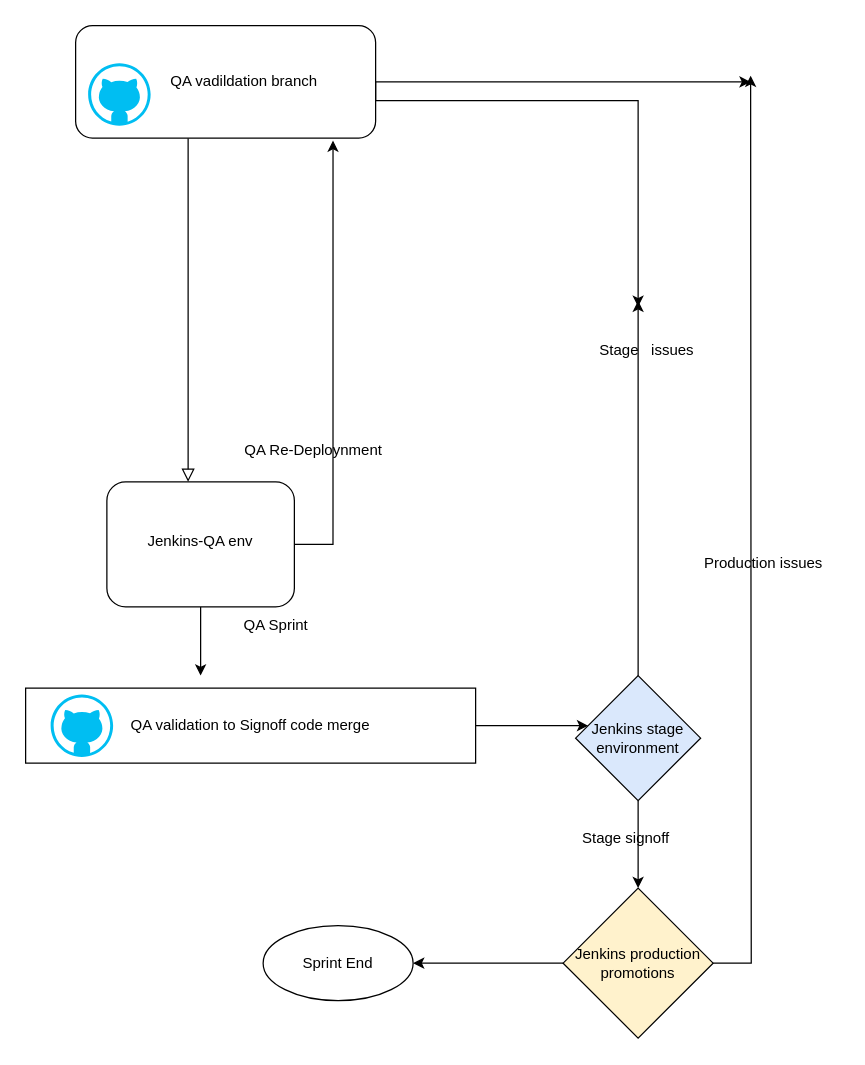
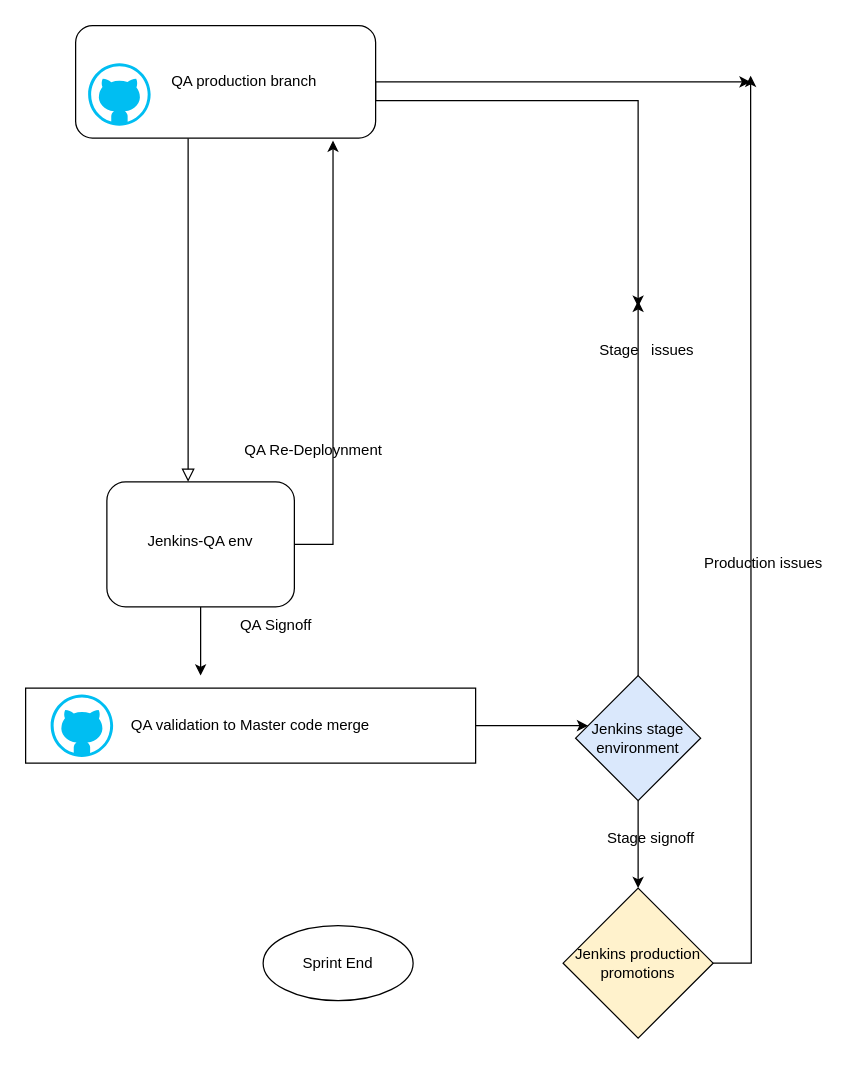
- <mxCell id="5" value="&amp;nbsp; &amp;nbsp; &amp;nbsp; &amp;nbsp; &amp;nbsp;QA vadildation branch" style="rounded=1;whiteSpace=wrap;html=1;fontSize=12;glass=0;strokeWidth=1;shadow=0;" parent="1" vertex="1"><mxGeometry x="60" y="20" width="240" height="90" as="geometry" /></mxCell>
+ <mxCell id="5" value="&amp;nbsp; &amp;nbsp; &amp;nbsp; &amp;nbsp; &amp;nbsp;QA production branch" style="rounded=1;whiteSpace=wrap;html=1;fontSize=12;glass=0;strokeWidth=1;shadow=0;" parent="1" vertex="1"><mxGeometry x="60" y="20" width="240" height="90" as="geometry" /></mxCell>
- <mxCell id="10" value="QA Sprint" style="text;html=1;align=center;verticalAlign=middle;resizable=0;points=[];autosize=1;strokeColor=none;fillColor=none;" parent="1" vertex="1"><mxGeometry x="180" y="485" width="80" height="30" as="geometry" /></mxCell>
+ <mxCell id="10" value="QA Signoff" style="text;html=1;align=center;verticalAlign=middle;resizable=0;points=[];autosize=1;strokeColor=none;fillColor=none;" parent="1" vertex="1"><mxGeometry x="180" y="485" width="80" height="30" as="geometry" /></mxCell>
- <mxCell id="12" value="QA validation to Signoff code merge" style="rounded=0;whiteSpace=wrap;html=1;" parent="1" vertex="1"><mxGeometry x="20" y="550" width="360" height="60" as="geometry" /></mxCell>
+ <mxCell id="12" value="QA validation to Master code merge" style="rounded=0;whiteSpace=wrap;html=1;" parent="1" vertex="1"><mxGeometry x="20" y="550" width="360" height="60" as="geometry" /></mxCell>
- <mxCell id="17" value="Stage signoff" style="text;html=1;align=center;verticalAlign=middle;resizable=0;points=[];autosize=1;strokeColor=none;fillColor=none;" parent="1" vertex="1"><mxGeometry x="455" y="655" width="90" height="30" as="geometry" /></mxCell>
+ <mxCell id="17" value="Stage signoff" style="text;html=1;align=center;verticalAlign=middle;resizable=0;points=[];autosize=1;strokeColor=none;fillColor=none;" parent="1" vertex="1"><mxGeometry x="475" y="655" width="90" height="30" as="geometry" /></mxCell>
- <mxCell id="19" style="edgeStyle=orthogonalEdgeStyle;rounded=0;orthogonalLoop=1;jettySize=auto;html=1;exitX=0;exitY=0.5;exitDx=0;exitDy=0;endArrow=classic;endFill=1;" parent="1" source="20" target="22" edge="1"><mxGeometry relative="1" as="geometry"><mxPoint x="270" y="770" as="targetPoint" /></mxGeometry></mxCell>
